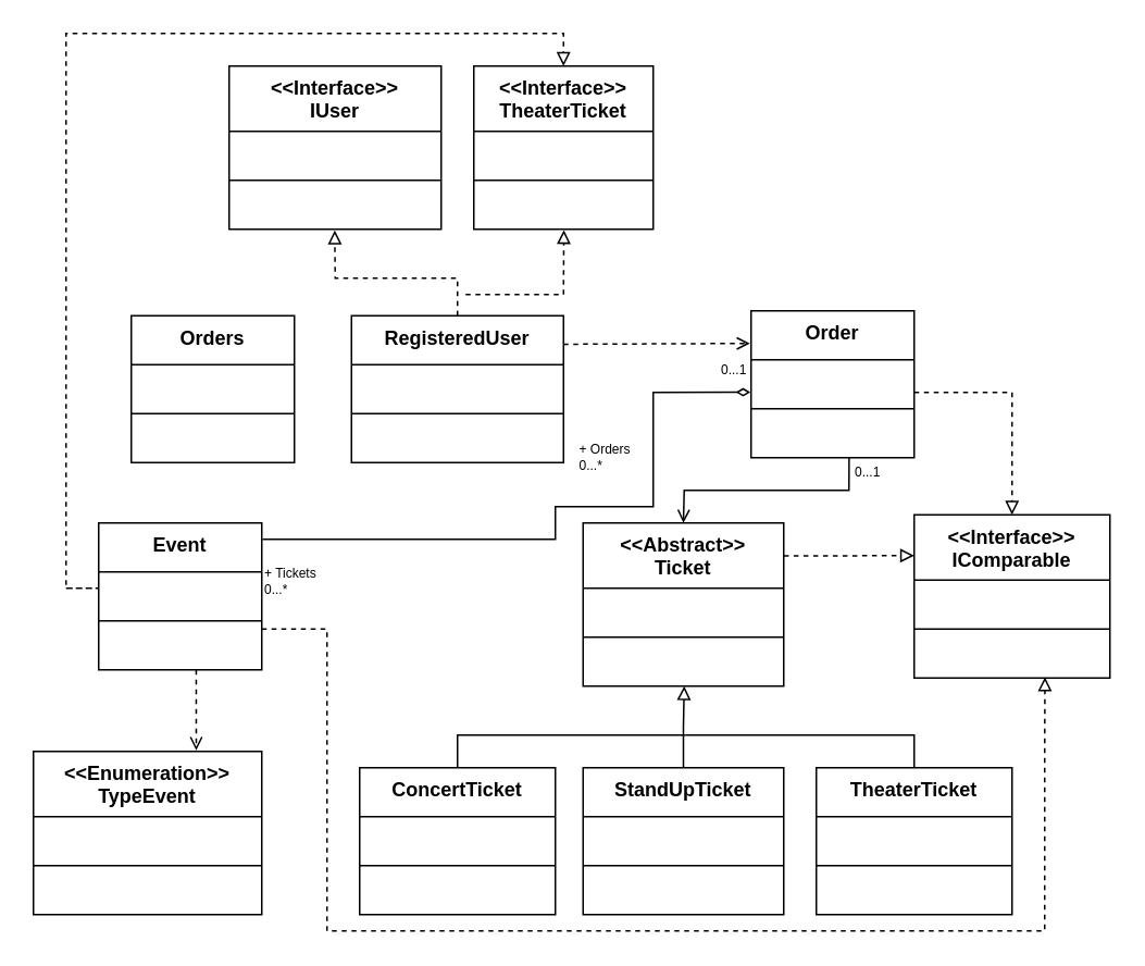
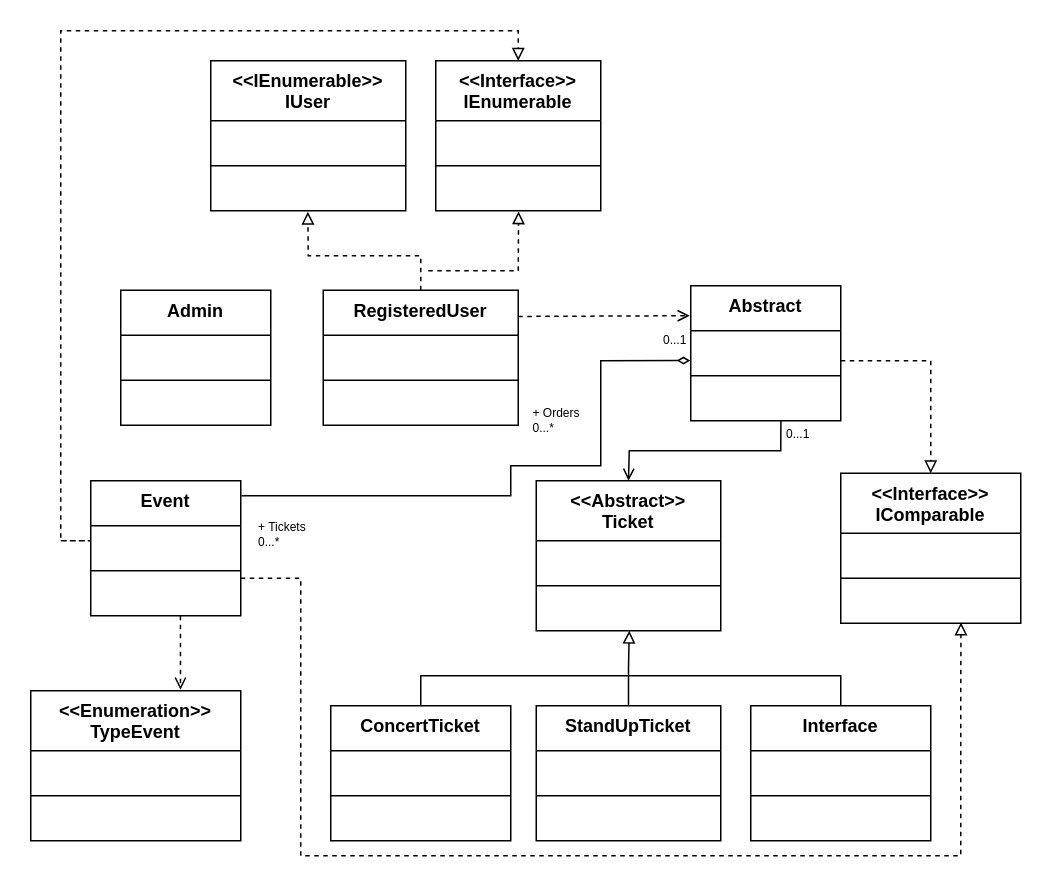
- <mxCell id="2" value="&amp;lt;&amp;lt;Interface&amp;gt;&amp;gt;&lt;div&gt;IUser&lt;/div&gt;" style="swimlane;fontStyle=1;align=center;verticalAlign=top;childLayout=stackLayout;horizontal=1;startSize=40;horizontalStack=0;resizeParent=1;resizeParentMax=0;resizeLast=0;collapsible=1;marginBottom=0;whiteSpace=wrap;html=1;" parent="1" vertex="1"><mxGeometry x="140" y="40" width="130" height="100" as="geometry" /></mxCell>
+ <mxCell id="2" value="&amp;lt;&amp;lt;IEnumerable&amp;gt;&amp;gt;&lt;div&gt;IUser&lt;/div&gt;" style="swimlane;fontStyle=1;align=center;verticalAlign=top;childLayout=stackLayout;horizontal=1;startSize=40;horizontalStack=0;resizeParent=1;resizeParentMax=0;resizeLast=0;collapsible=1;marginBottom=0;whiteSpace=wrap;html=1;" parent="1" vertex="1"><mxGeometry x="140" y="40" width="130" height="100" as="geometry" /></mxCell>
- <mxCell id="58" value="&amp;lt;&amp;lt;Interface&amp;gt;&amp;gt;&lt;div&gt;&lt;strong data-end=&quot;160&quot; data-start=&quot;142&quot;&gt;TheaterTicket&lt;/strong&gt;&lt;/div&gt;" style="swimlane;fontStyle=1;align=center;verticalAlign=top;childLayout=stackLayout;horizontal=1;startSize=40;horizontalStack=0;resizeParent=1;resizeParentMax=0;resizeLast=0;collapsible=1;marginBottom=0;whiteSpace=wrap;html=1;" parent="1" vertex="1"><mxGeometry x="290" y="40" width="110" height="100" as="geometry" /></mxCell>
+ <mxCell id="58" value="&amp;lt;&amp;lt;Interface&amp;gt;&amp;gt;&lt;div&gt;&lt;strong data-end=&quot;160&quot; data-start=&quot;142&quot;&gt;IEnumerable&lt;/strong&gt;&lt;/div&gt;" style="swimlane;fontStyle=1;align=center;verticalAlign=top;childLayout=stackLayout;horizontal=1;startSize=40;horizontalStack=0;resizeParent=1;resizeParentMax=0;resizeLast=0;collapsible=1;marginBottom=0;whiteSpace=wrap;html=1;" parent="1" vertex="1"><mxGeometry x="290" y="40" width="110" height="100" as="geometry" /></mxCell>
- <mxCell id="18" value="Order" style="swimlane;fontStyle=1;align=center;verticalAlign=top;childLayout=stackLayout;horizontal=1;startSize=30;horizontalStack=0;resizeParent=1;resizeParentMax=0;resizeLast=0;collapsible=1;marginBottom=0;whiteSpace=wrap;html=1;" parent="1" vertex="1"><mxGeometry x="460" y="190" width="100" height="90" as="geometry" /></mxCell>
+ <mxCell id="18" value="Abstract" style="swimlane;fontStyle=1;align=center;verticalAlign=top;childLayout=stackLayout;horizontal=1;startSize=30;horizontalStack=0;resizeParent=1;resizeParentMax=0;resizeLast=0;collapsible=1;marginBottom=0;whiteSpace=wrap;html=1;" parent="1" vertex="1"><mxGeometry x="460" y="190" width="100" height="90" as="geometry" /></mxCell>
- <mxCell id="6" value="Orders" style="swimlane;fontStyle=1;align=center;verticalAlign=top;childLayout=stackLayout;horizontal=1;startSize=30;horizontalStack=0;resizeParent=1;resizeParentMax=0;resizeLast=0;collapsible=1;marginBottom=0;whiteSpace=wrap;html=1;" parent="1" vertex="1"><mxGeometry x="80" y="193" width="100" height="90" as="geometry" /></mxCell>
+ <mxCell id="6" value="Admin" style="swimlane;fontStyle=1;align=center;verticalAlign=top;childLayout=stackLayout;horizontal=1;startSize=30;horizontalStack=0;resizeParent=1;resizeParentMax=0;resizeLast=0;collapsible=1;marginBottom=0;whiteSpace=wrap;html=1;" parent="1" vertex="1"><mxGeometry x="80" y="193" width="100" height="90" as="geometry" /></mxCell>
- <mxCell id="66" value="" style="endArrow=block;html=1;rounded=0;endFill=0;dashed=1;exitX=1.001;exitY=0.202;exitDx=0;exitDy=0;exitPerimeter=0;entryX=0;entryY=0.25;entryDx=0;entryDy=0;" parent="1" source="14" target="54" edge="1"><mxGeometry width="50" height="50" relative="1" as="geometry"><mxPoint x="570" y="250" as="sourcePoint" /><mxPoint x="530" y="350" as="targetPoint" /><Array as="points" /></mxGeometry></mxCell>
- <mxCell id="49" value="+ Tickets&lt;div&gt;0...*&lt;/div&gt;" style="text;html=1;align=left;verticalAlign=middle;whiteSpace=wrap;rounded=0;fontSize=8;" parent="1" vertex="1"><mxGeometry x="160" y="346" width="40" height="20" as="geometry" /></mxCell>
+ <mxCell id="49" value="+ Tickets&lt;div&gt;0...*&lt;/div&gt;" style="text;html=1;align=left;verticalAlign=middle;whiteSpace=wrap;rounded=0;fontSize=8;" parent="1" vertex="1"><mxGeometry x="170" y="346" width="40" height="20" as="geometry" /></mxCell>
- <mxCell id="35" value="TheaterTicket" style="swimlane;fontStyle=1;align=center;verticalAlign=top;childLayout=stackLayout;horizontal=1;startSize=30;horizontalStack=0;resizeParent=1;resizeParentMax=0;resizeLast=0;collapsible=1;marginBottom=0;whiteSpace=wrap;html=1;" parent="1" vertex="1"><mxGeometry x="500" y="470" width="120" height="90" as="geometry" /></mxCell>
+ <mxCell id="35" value="Interface" style="swimlane;fontStyle=1;align=center;verticalAlign=top;childLayout=stackLayout;horizontal=1;startSize=30;horizontalStack=0;resizeParent=1;resizeParentMax=0;resizeLast=0;collapsible=1;marginBottom=0;whiteSpace=wrap;html=1;" parent="1" vertex="1"><mxGeometry x="500" y="470" width="120" height="90" as="geometry" /></mxCell>
